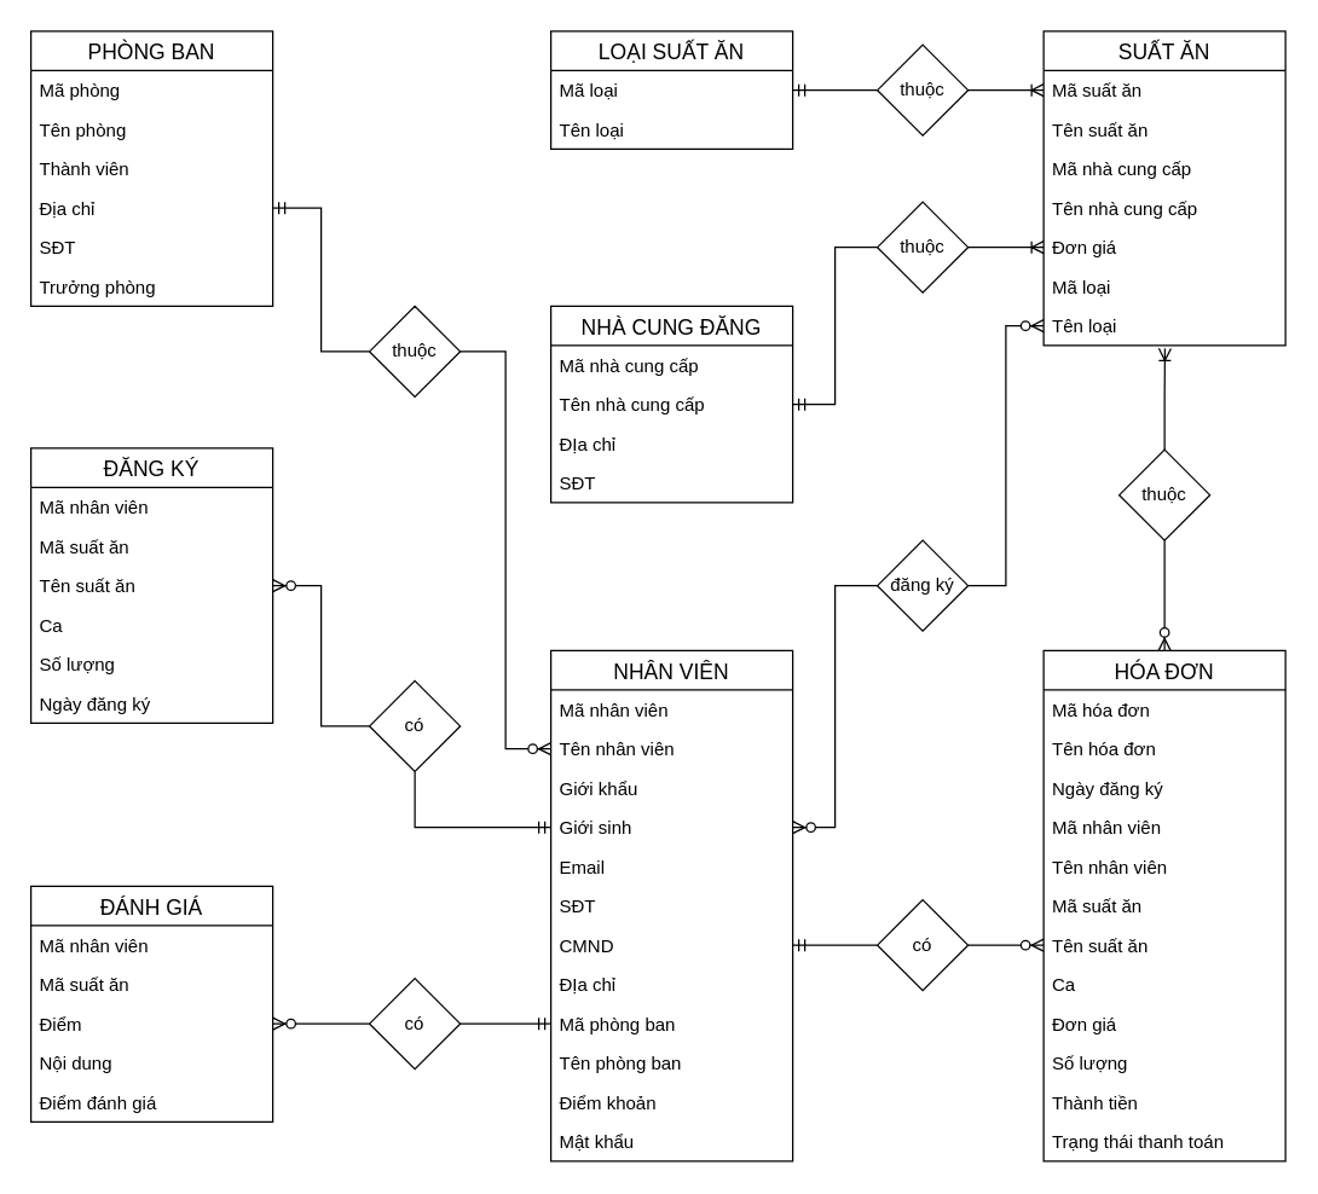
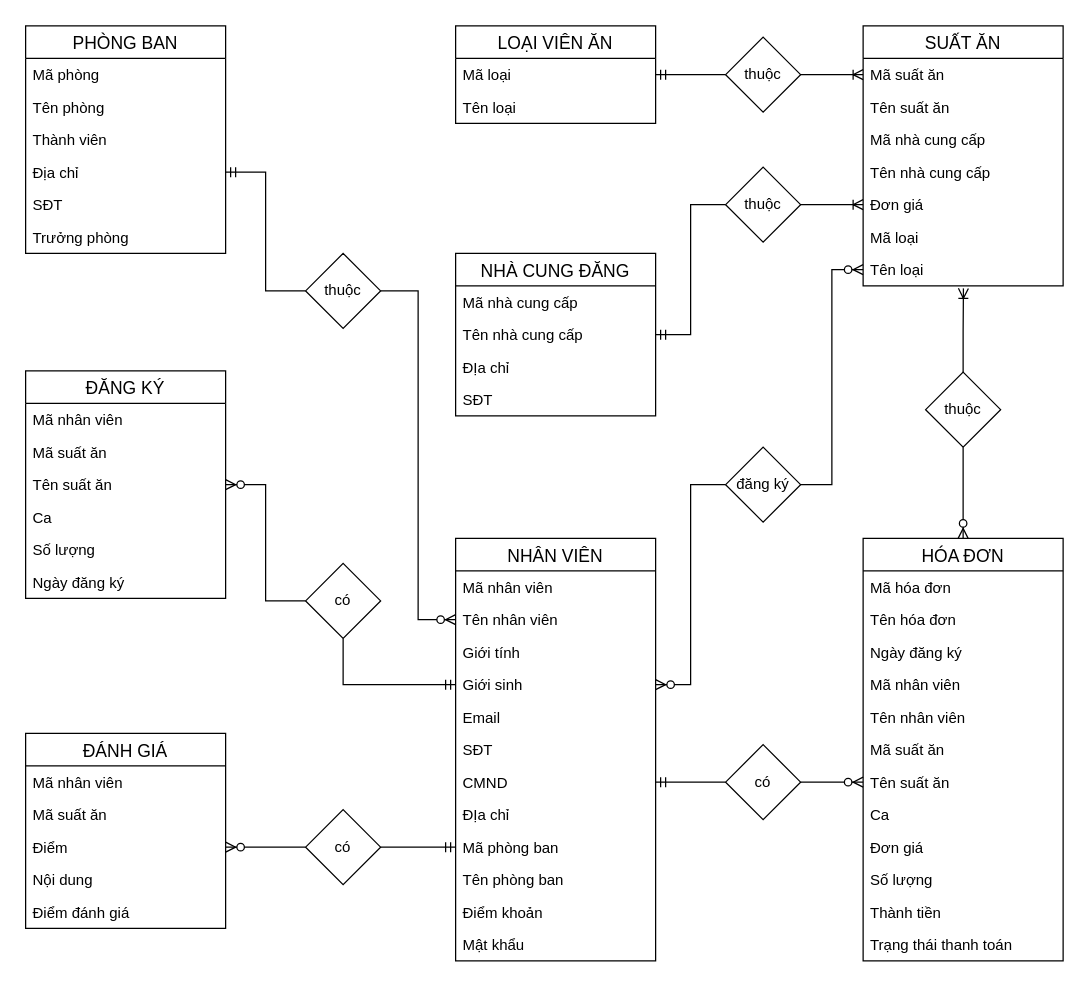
- <mxCell id="61" value="LOẠI SUẤT ĂN" style="swimlane;fontStyle=0;childLayout=stackLayout;horizontal=1;startSize=26;horizontalStack=0;resizeParent=1;resizeParentMax=0;resizeLast=0;collapsible=1;marginBottom=0;align=center;fontSize=14;labelBackgroundColor=none;" parent="1" vertex="1"><mxGeometry x="364" y="20" width="160" height="78" as="geometry" /></mxCell>
+ <mxCell id="61" value="LOẠI VIÊN ĂN" style="swimlane;fontStyle=0;childLayout=stackLayout;horizontal=1;startSize=26;horizontalStack=0;resizeParent=1;resizeParentMax=0;resizeLast=0;collapsible=1;marginBottom=0;align=center;fontSize=14;labelBackgroundColor=none;" parent="1" vertex="1"><mxGeometry x="364" y="20" width="160" height="78" as="geometry" /></mxCell>
- <mxCell id="67" value="Giới khẩu&#10;" style="text;strokeColor=none;fillColor=none;spacingLeft=4;spacingRight=4;overflow=hidden;rotatable=0;points=[[0,0.5],[1,0.5]];portConstraint=eastwest;fontSize=12;" parent="64" vertex="1"><mxGeometry y="78" width="160" height="26" as="geometry" /></mxCell>
+ <mxCell id="67" value="Giới tính&#10;" style="text;strokeColor=none;fillColor=none;spacingLeft=4;spacingRight=4;overflow=hidden;rotatable=0;points=[[0,0.5],[1,0.5]];portConstraint=eastwest;fontSize=12;" parent="64" vertex="1"><mxGeometry y="78" width="160" height="26" as="geometry" /></mxCell>
